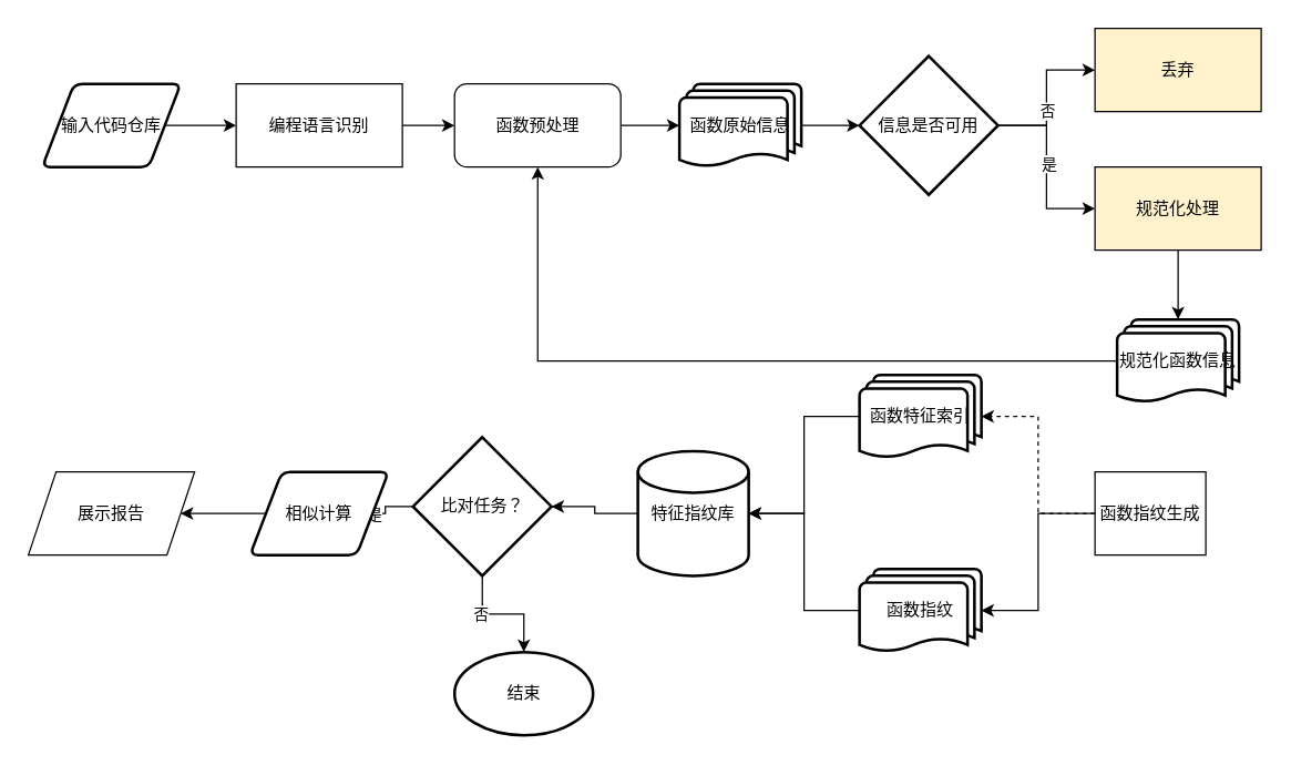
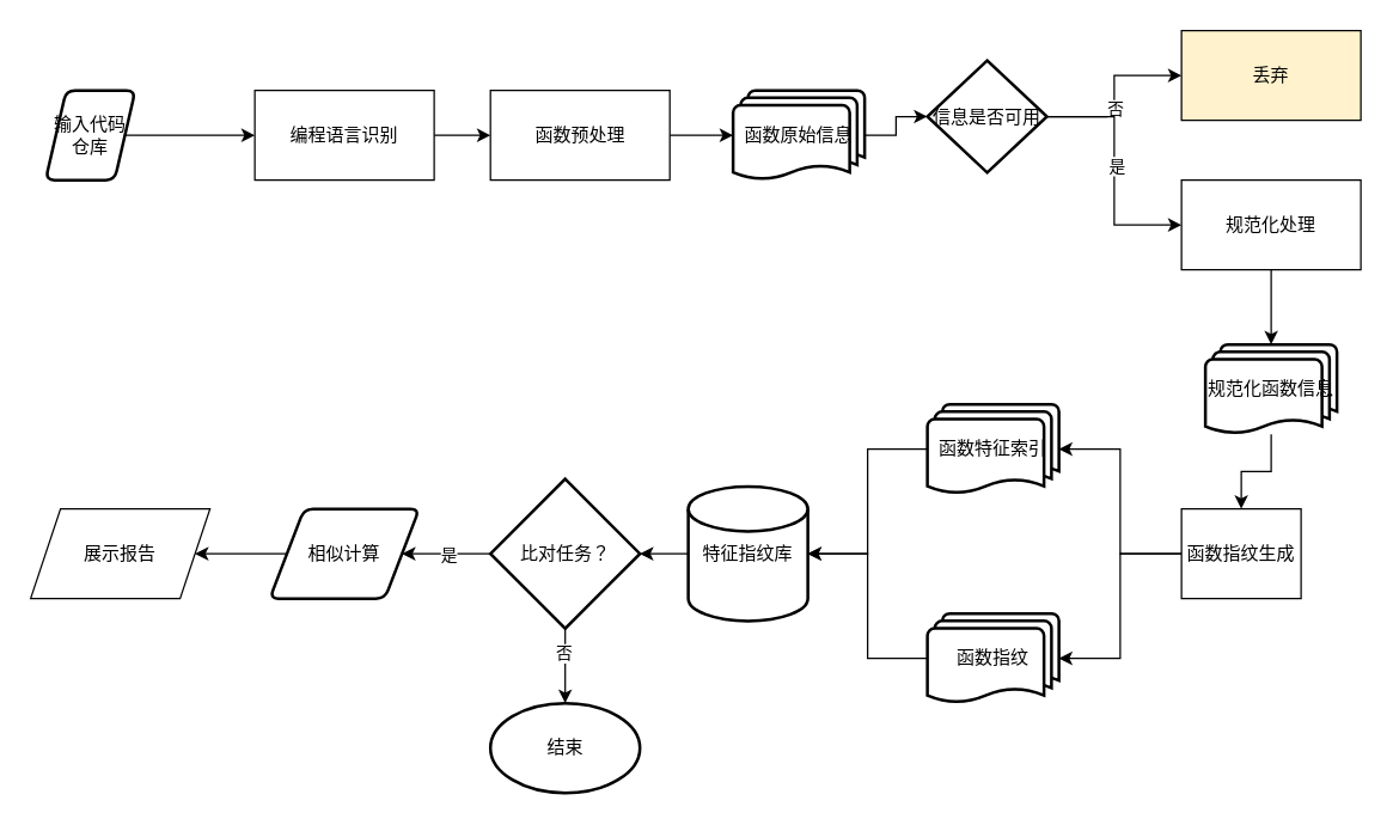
- <mxCell id="31" value="输入代码仓库" style="shape=parallelogram;html=1;strokeWidth=2;perimeter=parallelogramPerimeter;whiteSpace=wrap;rounded=1;arcSize=12;size=0.23;" parent="1" vertex="1"><mxGeometry x="30" y="60" width="100" height="60" as="geometry" /></mxCell>
+ <mxCell id="31" value="输入代码仓库" style="shape=parallelogram;html=1;strokeWidth=2;perimeter=parallelogramPerimeter;whiteSpace=wrap;rounded=1;arcSize=12;size=0.23;" parent="1" vertex="1"><mxGeometry x="30" y="60" width="60" height="60" as="geometry" /></mxCell>
- <mxCell id="26" value="函数预处理" style="whiteSpace=wrap;html=1;rounded=1;" parent="1" vertex="1"><mxGeometry x="327.65" y="60" width="120" height="60" as="geometry" /></mxCell>
+ <mxCell id="26" value="函数预处理" style="rounded=0;whiteSpace=wrap;html=1;" parent="1" vertex="1"><mxGeometry x="327.65" y="60" width="120" height="60" as="geometry" /></mxCell>
- <mxCell id="8" value="信息是否可用" style="strokeWidth=2;html=1;shape=mxgraph.flowchart.decision;whiteSpace=wrap;" parent="1" vertex="1"><mxGeometry x="620" y="40" width="100" height="100" as="geometry" /></mxCell>
+ <mxCell id="8" value="信息是否可用" style="strokeWidth=2;html=1;shape=mxgraph.flowchart.decision;whiteSpace=wrap;" parent="1" vertex="1"><mxGeometry x="620" y="40" width="80" height="75" as="geometry" /></mxCell>
- <mxCell id="29" value="规范化处理" style="rounded=0;whiteSpace=wrap;html=1;fillColor=#fff2cc;" parent="1" vertex="1"><mxGeometry x="790" y="120" width="120" height="60" as="geometry" /></mxCell>
+ <mxCell id="29" value="规范化处理" style="rounded=0;whiteSpace=wrap;html=1;" parent="1" vertex="1"><mxGeometry x="790" y="120" width="120" height="60" as="geometry" /></mxCell>
- <mxCell id="9" value="" style="edgeStyle=orthogonalEdgeStyle;rounded=0;orthogonalLoop=1;jettySize=auto;html=1;" parent="1" source="10" target="26" edge="1"><mxGeometry relative="1" as="geometry" /></mxCell>
+ <mxCell id="9" value="" style="edgeStyle=orthogonalEdgeStyle;rounded=0;orthogonalLoop=1;jettySize=auto;html=1;" parent="1" source="10" target="34" edge="1"><mxGeometry relative="1" as="geometry" /></mxCell>
- <mxCell id="32" style="edgeStyle=orthogonalEdgeStyle;rounded=0;orthogonalLoop=1;jettySize=auto;html=1;entryX=1;entryY=0.5;entryDx=0;entryDy=0;entryPerimeter=0;dashed=1;" parent="1" source="34" target="14" edge="1"><mxGeometry relative="1" as="geometry" /></mxCell>
+ <mxCell id="32" style="edgeStyle=orthogonalEdgeStyle;rounded=0;orthogonalLoop=1;jettySize=auto;html=1;entryX=1;entryY=0.5;entryDx=0;entryDy=0;entryPerimeter=0;" parent="1" source="34" target="14" edge="1"><mxGeometry relative="1" as="geometry" /></mxCell>
- <mxCell id="21" value="比对任务？" style="strokeWidth=2;html=1;shape=mxgraph.flowchart.decision;whiteSpace=wrap;" parent="1" vertex="1"><mxGeometry x="297.65" y="315" width="100" height="100" as="geometry" /></mxCell>
+ <mxCell id="21" value="比对任务？" style="strokeWidth=2;html=1;shape=mxgraph.flowchart.decision;whiteSpace=wrap;" parent="1" vertex="1"><mxGeometry x="327.65" y="320" width="100" height="100" as="geometry" /></mxCell>
